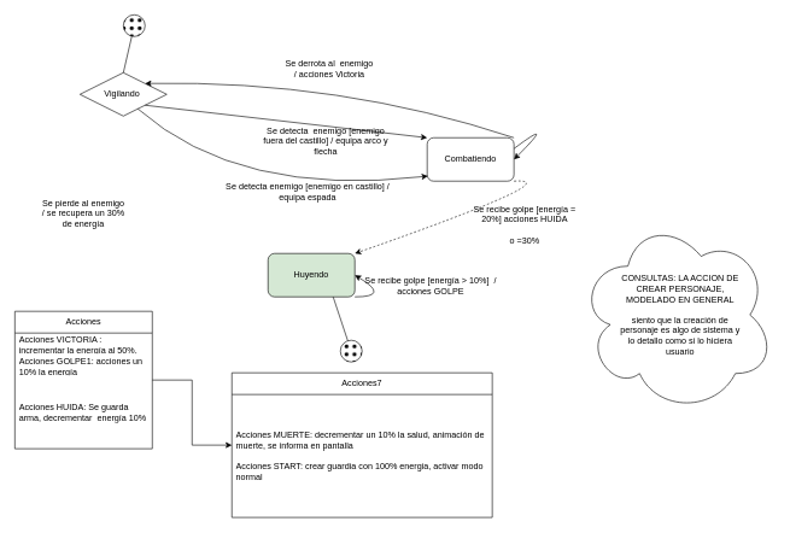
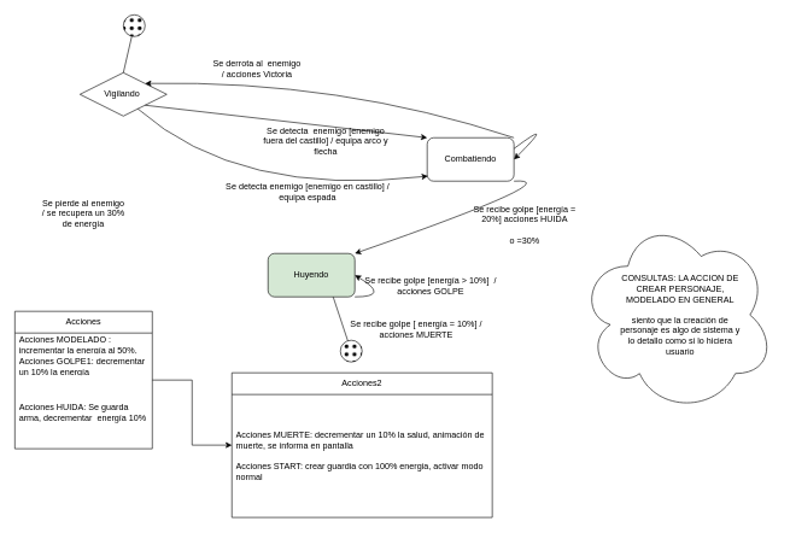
- <mxCell id="17" value="Se derrota al&amp;nbsp; enemigo / acciones Victoria" style="text;html=1;align=center;verticalAlign=middle;whiteSpace=wrap;rounded=0;" parent="1" vertex="1"><mxGeometry x="390" y="80" width="130" height="30" as="geometry" /></mxCell>
+ <mxCell id="17" value="Se derrota al&amp;nbsp; enemigo / acciones Victoria" style="text;html=1;align=center;verticalAlign=middle;whiteSpace=wrap;rounded=0;" parent="1" vertex="1"><mxGeometry x="290" y="80" width="130" height="30" as="geometry" /></mxCell>
- <mxCell id="18" value="" style="curved=1;endArrow=classic;html=1;rounded=0;exitX=1;exitY=1;exitDx=0;exitDy=0;entryX=1;entryY=0;entryDx=0;entryDy=0;dashed=1;" parent="1" source="5" target="20" edge="1"><mxGeometry width="50" height="50" relative="1" as="geometry"><mxPoint x="720" y="255" as="sourcePoint" /><mxPoint x="750" y="360" as="targetPoint" /><Array as="points"><mxPoint x="790" y="245" /></Array></mxGeometry></mxCell>
+ <mxCell id="18" value="" style="curved=1;endArrow=classic;html=1;rounded=0;exitX=1;exitY=1;exitDx=0;exitDy=0;entryX=1;entryY=0;entryDx=0;entryDy=0;" parent="1" source="5" target="20" edge="1"><mxGeometry width="50" height="50" relative="1" as="geometry"><mxPoint x="720" y="255" as="sourcePoint" /><mxPoint x="750" y="360" as="targetPoint" /><Array as="points"><mxPoint x="790" y="245" /></Array></mxGeometry></mxCell>
+ <mxCell id="25" value="Se recibe golpe [ energía = 10%] / acciones MUERTE" style="text;html=1;align=center;verticalAlign=middle;whiteSpace=wrap;rounded=0;" parent="1" vertex="1"><mxGeometry x="470" y="440" width="210" height="30" as="geometry" /></mxCell>
- <mxCell id="9" value="Acciones VICTORIA : incrementar la energía al 50%," style="text;strokeColor=none;fillColor=none;align=left;verticalAlign=middle;spacingLeft=4;spacingRight=4;overflow=hidden;points=[[0,0.5],[1,0.5]];portConstraint=eastwest;rotatable=0;whiteSpace=wrap;html=1;" parent="8" vertex="1"><mxGeometry y="30" width="190" height="30" as="geometry" /></mxCell>
+ <mxCell id="9" value="Acciones MODELADO : incrementar la energía al 50%," style="text;strokeColor=none;fillColor=none;align=left;verticalAlign=middle;spacingLeft=4;spacingRight=4;overflow=hidden;points=[[0,0.5],[1,0.5]];portConstraint=eastwest;rotatable=0;whiteSpace=wrap;html=1;" parent="8" vertex="1"><mxGeometry y="30" width="190" height="30" as="geometry" /></mxCell>
- <mxCell id="10" value="Acciones GOLPE1: acciones un 10% la energía&amp;nbsp;" style="text;strokeColor=none;fillColor=none;align=left;verticalAlign=middle;spacingLeft=4;spacingRight=4;overflow=hidden;points=[[0,0.5],[1,0.5]];portConstraint=eastwest;rotatable=0;whiteSpace=wrap;html=1;" parent="8" vertex="1"><mxGeometry y="60" width="190" height="30" as="geometry" /></mxCell>
+ <mxCell id="10" value="Acciones GOLPE1: decrementar un 10% la energía&amp;nbsp;" style="text;strokeColor=none;fillColor=none;align=left;verticalAlign=middle;spacingLeft=4;spacingRight=4;overflow=hidden;points=[[0,0.5],[1,0.5]];portConstraint=eastwest;rotatable=0;whiteSpace=wrap;html=1;" parent="8" vertex="1"><mxGeometry y="60" width="190" height="30" as="geometry" /></mxCell>
- <mxCell id="27" value="Acciones7" style="swimlane;fontStyle=0;childLayout=stackLayout;horizontal=1;startSize=30;horizontalStack=0;resizeParent=1;resizeParentMax=0;resizeLast=0;collapsible=1;marginBottom=0;whiteSpace=wrap;html=1;" parent="1" vertex="1"><mxGeometry x="320" y="515" width="360" height="200" as="geometry" /></mxCell>
+ <mxCell id="27" value="Acciones2" style="swimlane;fontStyle=0;childLayout=stackLayout;horizontal=1;startSize=30;horizontalStack=0;resizeParent=1;resizeParentMax=0;resizeLast=0;collapsible=1;marginBottom=0;whiteSpace=wrap;html=1;" parent="1" vertex="1"><mxGeometry x="320" y="515" width="360" height="200" as="geometry" /></mxCell>
